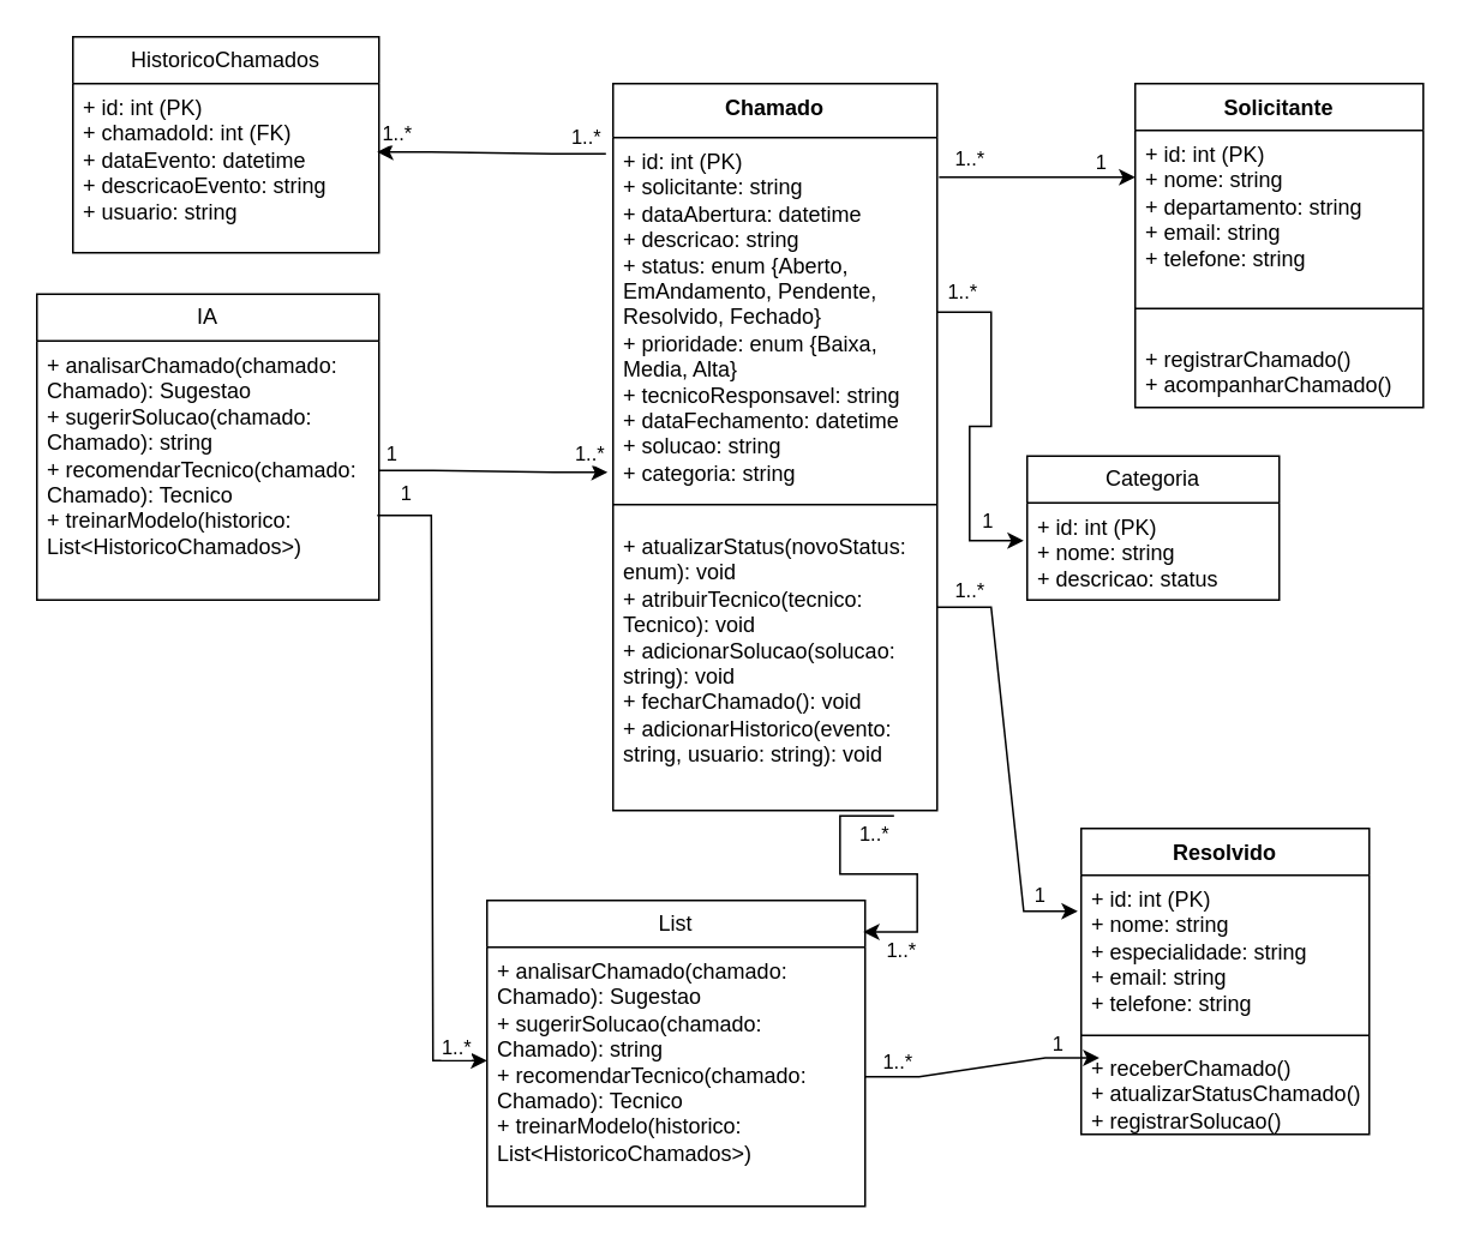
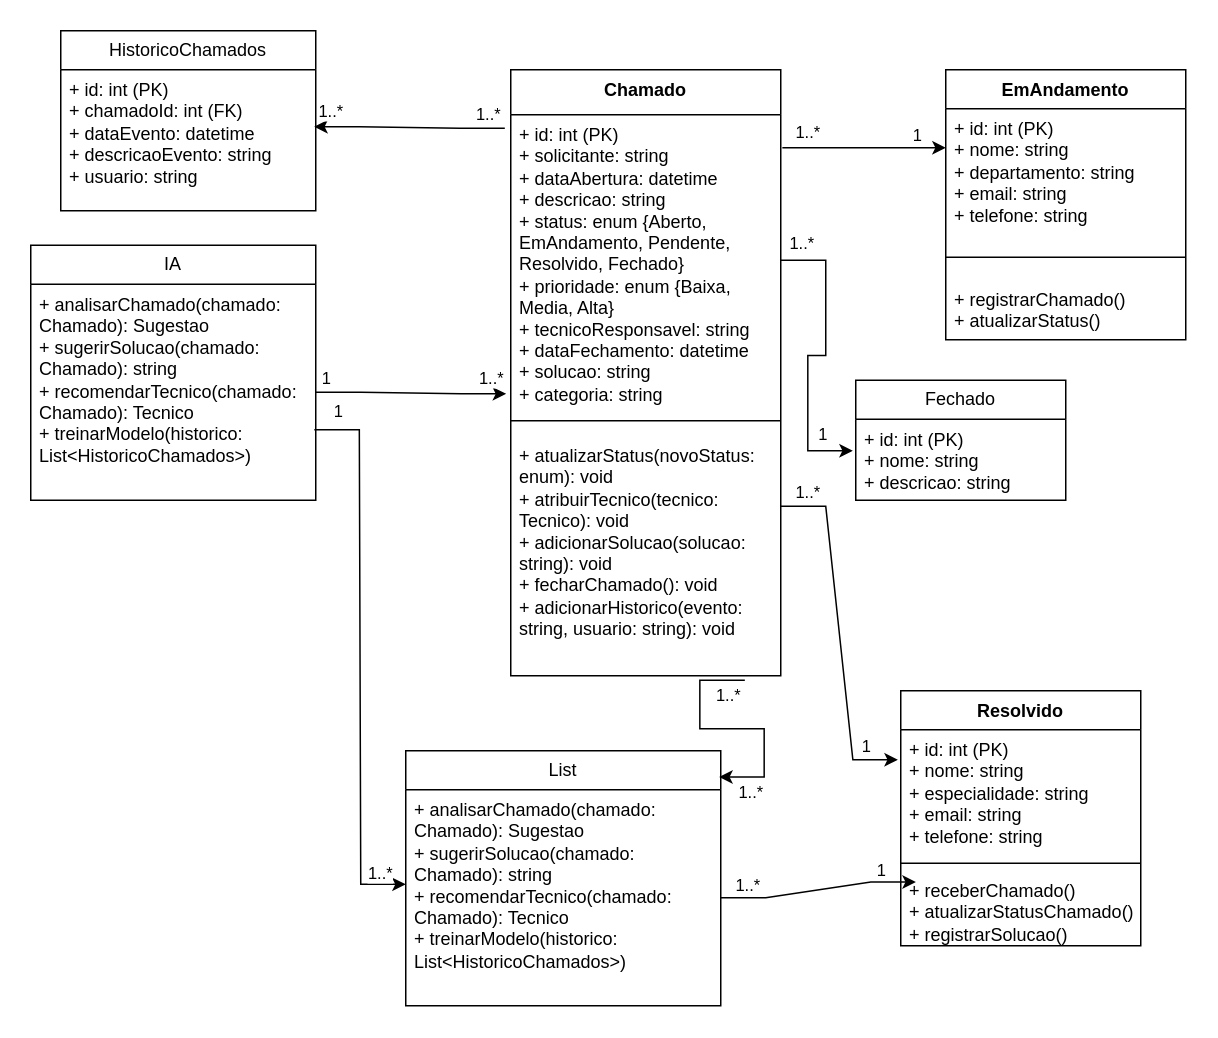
- <mxCell id="6" value="Solicitante" style="swimlane;fontStyle=1;align=center;verticalAlign=top;childLayout=stackLayout;horizontal=1;startSize=26;horizontalStack=0;resizeParent=1;resizeParentMax=0;resizeLast=0;collapsible=1;marginBottom=0;whiteSpace=wrap;html=1;" vertex="1" parent="1"><mxGeometry x="630" y="46" width="160" height="180" as="geometry" /></mxCell>
+ <mxCell id="6" value="EmAndamento" style="swimlane;fontStyle=1;align=center;verticalAlign=top;childLayout=stackLayout;horizontal=1;startSize=26;horizontalStack=0;resizeParent=1;resizeParentMax=0;resizeLast=0;collapsible=1;marginBottom=0;whiteSpace=wrap;html=1;" vertex="1" parent="1"><mxGeometry x="630" y="46" width="160" height="180" as="geometry" /></mxCell>
- <mxCell id="9" value="+ registrarChamado()&amp;nbsp;&lt;div&gt;+ acompanharChamado()&lt;/div&gt;" style="text;strokeColor=none;fillColor=none;align=left;verticalAlign=top;spacingLeft=4;spacingRight=4;overflow=hidden;rotatable=0;points=[[0,0.5],[1,0.5]];portConstraint=eastwest;whiteSpace=wrap;html=1;" vertex="1" parent="6"><mxGeometry y="140" width="160" height="40" as="geometry" /></mxCell>
+ <mxCell id="9" value="+ registrarChamado()&amp;nbsp;&lt;div&gt;+ atualizarStatus()&lt;/div&gt;" style="text;strokeColor=none;fillColor=none;align=left;verticalAlign=top;spacingLeft=4;spacingRight=4;overflow=hidden;rotatable=0;points=[[0,0.5],[1,0.5]];portConstraint=eastwest;whiteSpace=wrap;html=1;" vertex="1" parent="6"><mxGeometry y="140" width="160" height="40" as="geometry" /></mxCell>
- <mxCell id="17" value="Categoria" style="swimlane;fontStyle=0;childLayout=stackLayout;horizontal=1;startSize=26;fillColor=none;horizontalStack=0;resizeParent=1;resizeParentMax=0;resizeLast=0;collapsible=1;marginBottom=0;whiteSpace=wrap;html=1;" vertex="1" parent="1"><mxGeometry x="570" y="253" width="140" height="80" as="geometry" /></mxCell>
+ <mxCell id="17" value="Fechado" style="swimlane;fontStyle=0;childLayout=stackLayout;horizontal=1;startSize=26;fillColor=none;horizontalStack=0;resizeParent=1;resizeParentMax=0;resizeLast=0;collapsible=1;marginBottom=0;whiteSpace=wrap;html=1;" vertex="1" parent="1"><mxGeometry x="570" y="253" width="140" height="80" as="geometry" /></mxCell>
- <mxCell id="18" value="+ id: int (PK)&lt;br&gt;+ nome: string&lt;br&gt;+ descricao: status" style="text;strokeColor=none;fillColor=none;align=left;verticalAlign=top;spacingLeft=4;spacingRight=4;overflow=hidden;rotatable=0;points=[[0,0.5],[1,0.5]];portConstraint=eastwest;whiteSpace=wrap;html=1;" vertex="1" parent="17"><mxGeometry y="26" width="140" height="54" as="geometry" /></mxCell>
+ <mxCell id="18" value="+ id: int (PK)&lt;br&gt;+ nome: string&lt;br&gt;+ descricao: string" style="text;strokeColor=none;fillColor=none;align=left;verticalAlign=top;spacingLeft=4;spacingRight=4;overflow=hidden;rotatable=0;points=[[0,0.5],[1,0.5]];portConstraint=eastwest;whiteSpace=wrap;html=1;" vertex="1" parent="17"><mxGeometry y="26" width="140" height="54" as="geometry" /></mxCell>
